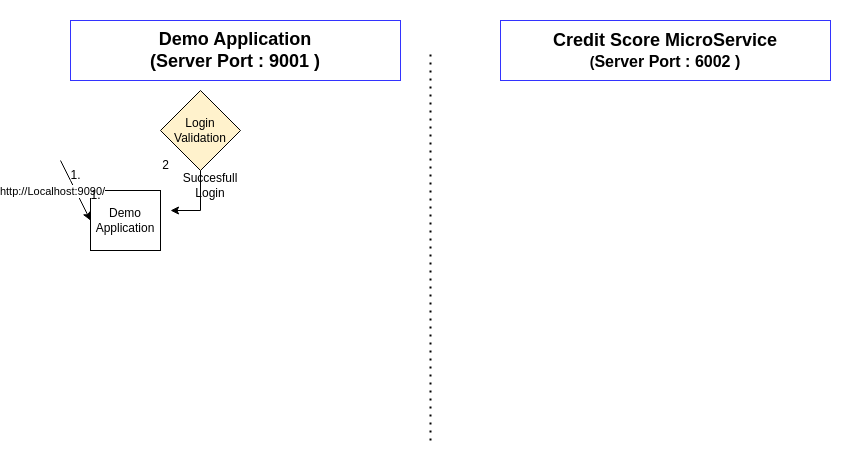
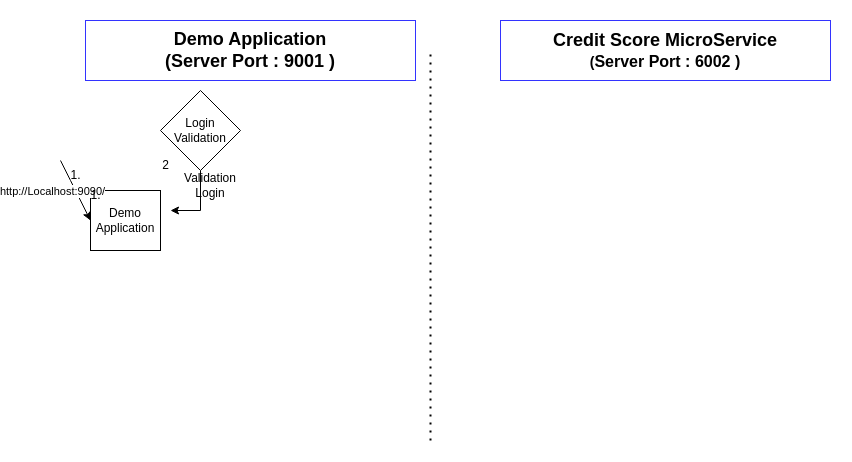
- <mxCell id="3" value="&lt;b&gt;&lt;font style=&quot;font-size: 18px;&quot;&gt;Demo Application&lt;/font&gt;&lt;font style=&quot;font-size: 18px;&quot;&gt;&lt;font style=&quot;&quot;&gt; &lt;br&gt;(&lt;/font&gt;Server Port : 9001 )&lt;/font&gt;&lt;/b&gt;" style="rounded=0;whiteSpace=wrap;html=1;strokeColor=#3333FF;" vertex="1" parent="1"><mxGeometry x="30" y="20" width="330" height="60" as="geometry" /></mxCell>
+ <mxCell id="3" value="&lt;b&gt;&lt;font style=&quot;font-size: 18px;&quot;&gt;Demo Application&lt;/font&gt;&lt;font style=&quot;font-size: 18px;&quot;&gt;&lt;font style=&quot;&quot;&gt; &lt;br&gt;(&lt;/font&gt;Server Port : 9001 )&lt;/font&gt;&lt;/b&gt;" style="rounded=0;whiteSpace=wrap;html=1;strokeColor=#3333FF;" vertex="1" parent="1"><mxGeometry x="45" y="20" width="330" height="60" as="geometry" /></mxCell>
- <mxCell id="10" value="Login Validation" style="rhombus;whiteSpace=wrap;html=1;fillColor=#fff2cc;" vertex="1" parent="1"><mxGeometry x="120" y="90" width="80" height="80" as="geometry" /></mxCell>
+ <mxCell id="10" value="Login Validation" style="rhombus;whiteSpace=wrap;html=1;" vertex="1" parent="1"><mxGeometry x="120" y="90" width="80" height="80" as="geometry" /></mxCell>
- <mxCell id="8" value="Succesfull Login" style="text;html=1;strokeColor=none;fillColor=none;align=center;verticalAlign=middle;whiteSpace=wrap;rounded=0;" vertex="1" parent="1"><mxGeometry x="140" y="170" width="60" height="30" as="geometry" /></mxCell>
+ <mxCell id="8" value="Validation Login" style="text;html=1;strokeColor=none;fillColor=none;align=center;verticalAlign=middle;whiteSpace=wrap;rounded=0;" vertex="1" parent="1"><mxGeometry x="140" y="170" width="60" height="30" as="geometry" /></mxCell>
